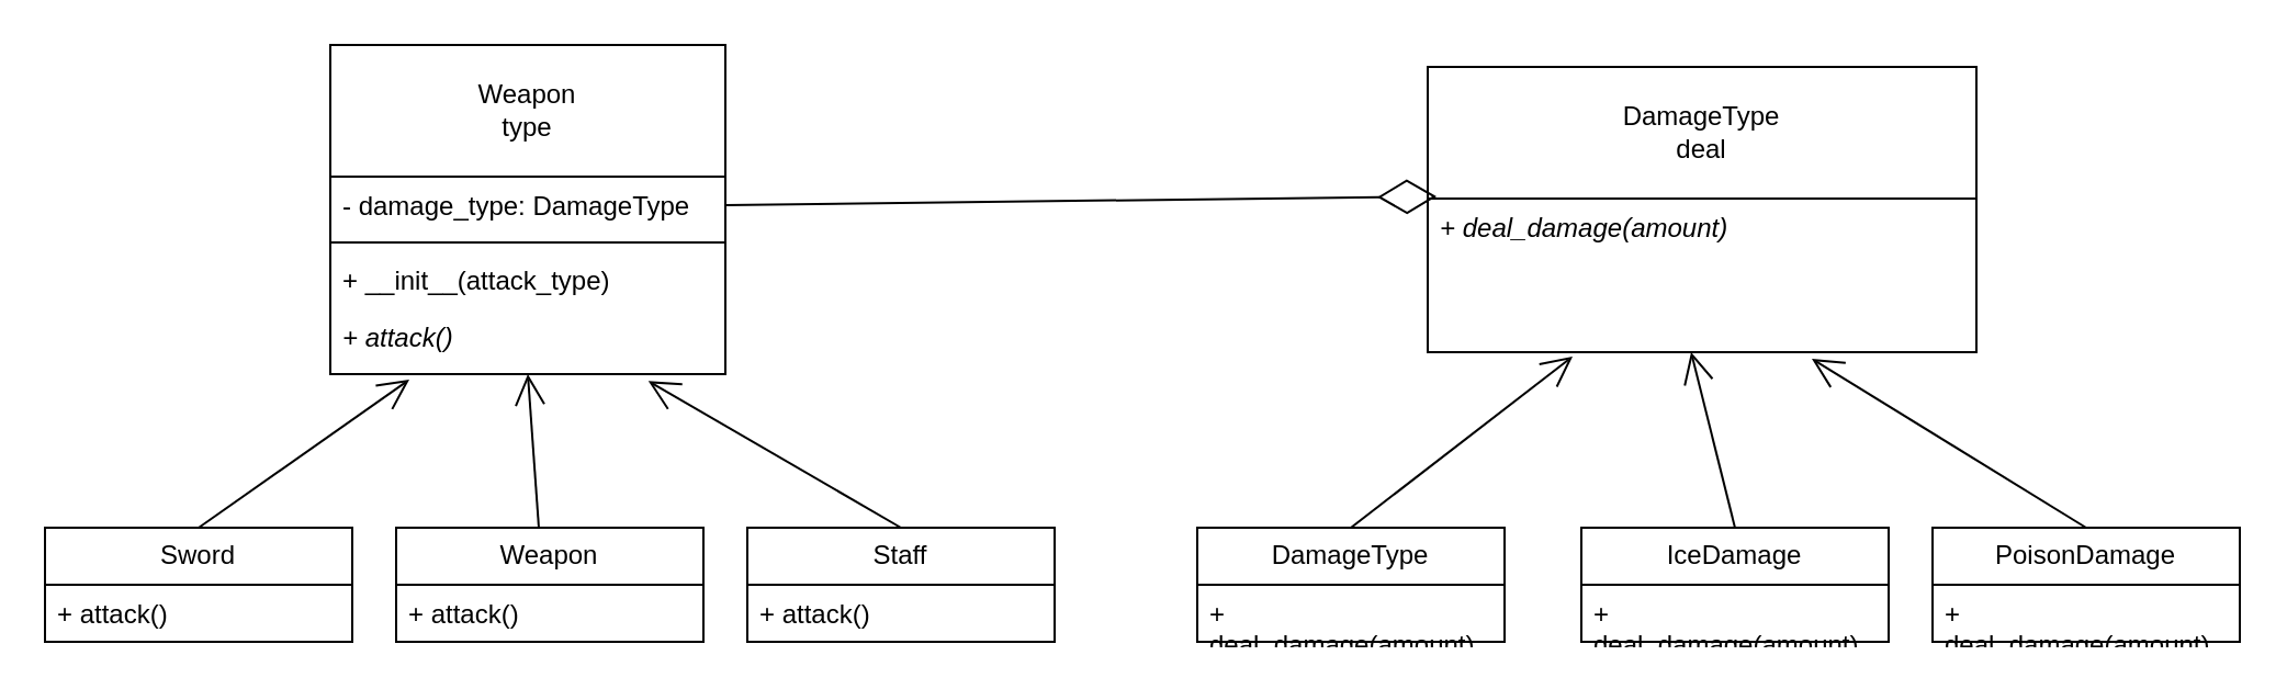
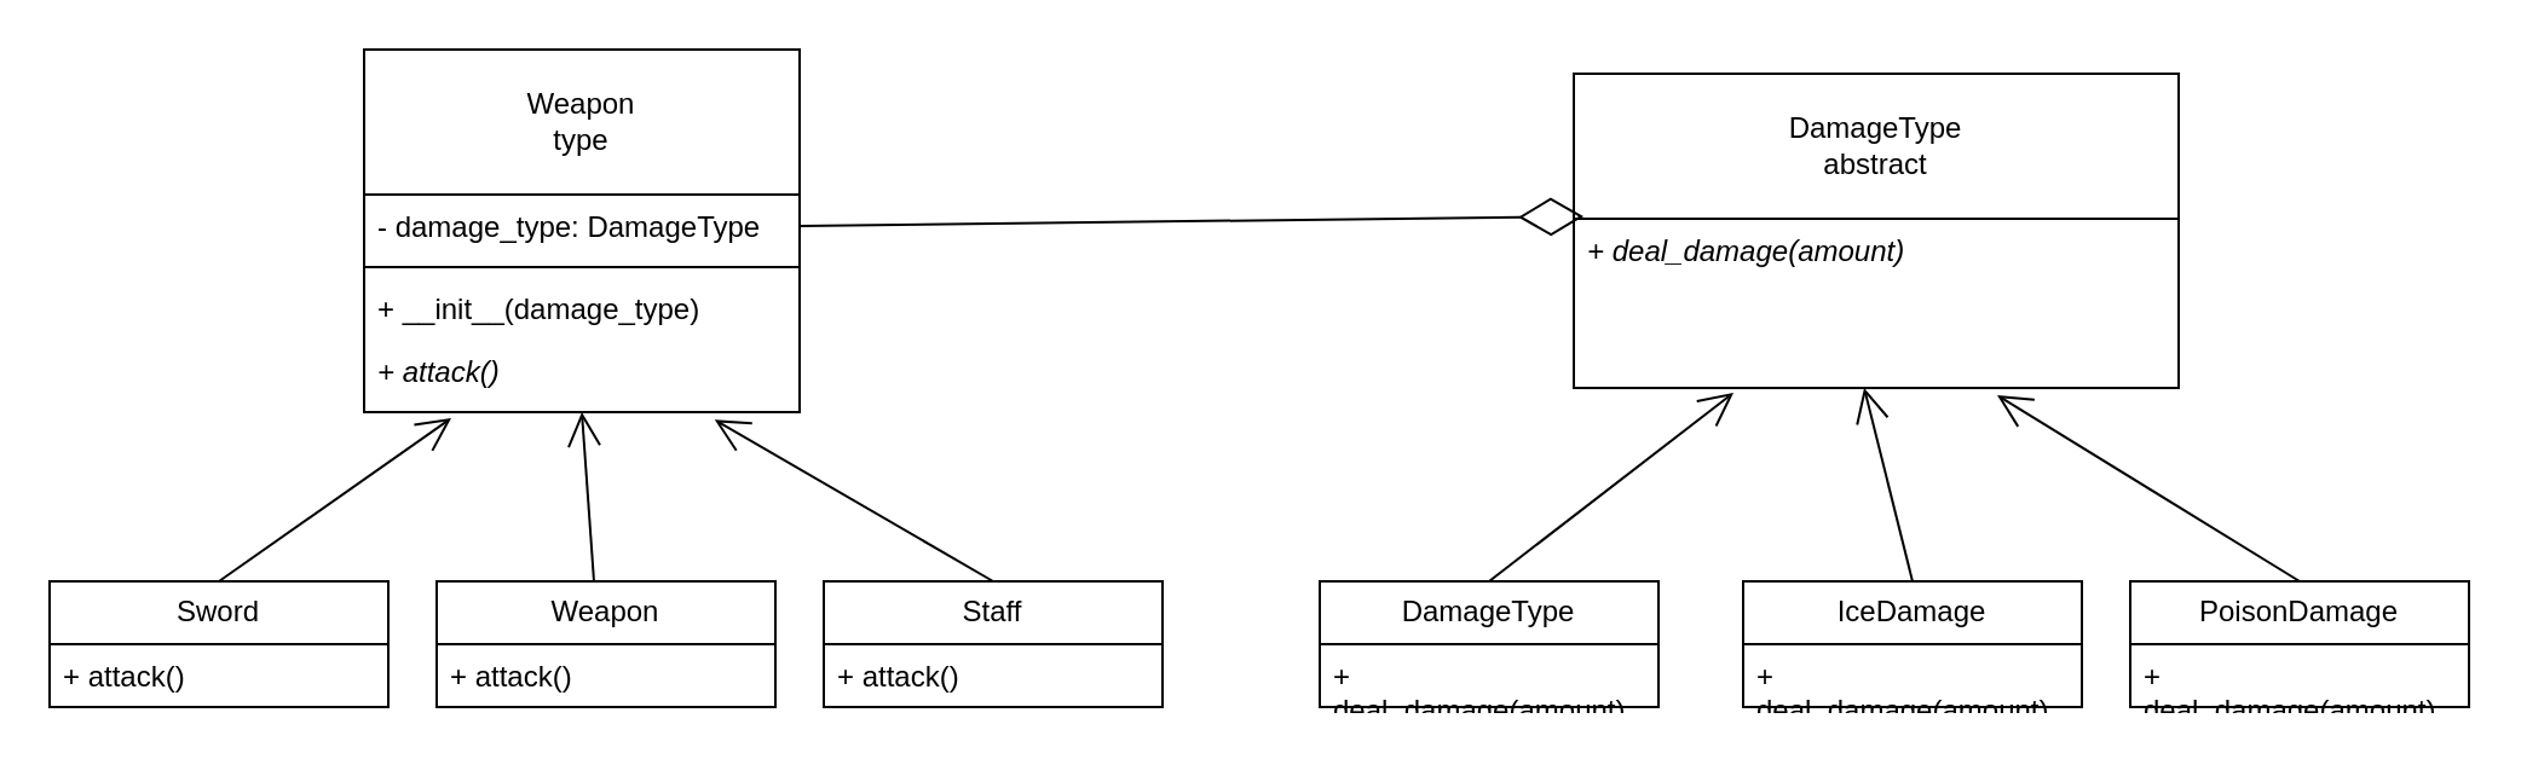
- <mxCell id="13" value="&lt;div&gt;DamageType&lt;/div&gt;&lt;div&gt;deal&lt;/div&gt;" style="swimlane;fontStyle=0;childLayout=stackLayout;horizontal=1;startSize=60;fillColor=none;horizontalStack=0;resizeParent=1;resizeParentMax=0;resizeLast=0;collapsible=1;marginBottom=0;whiteSpace=wrap;html=1;" parent="1" vertex="1"><mxGeometry x="650" y="30" width="250" height="130" as="geometry" /></mxCell>
+ <mxCell id="13" value="&lt;div&gt;DamageType&lt;/div&gt;&lt;div&gt;abstract&lt;/div&gt;" style="swimlane;fontStyle=0;childLayout=stackLayout;horizontal=1;startSize=60;fillColor=none;horizontalStack=0;resizeParent=1;resizeParentMax=0;resizeLast=0;collapsible=1;marginBottom=0;whiteSpace=wrap;html=1;" parent="1" vertex="1"><mxGeometry x="650" y="30" width="250" height="130" as="geometry" /></mxCell>
- <mxCell id="11" value="+ __init__(attack_type)" style="text;strokeColor=none;fillColor=none;align=left;verticalAlign=top;spacingLeft=4;spacingRight=4;overflow=hidden;rotatable=0;points=[[0,0.5],[1,0.5]];portConstraint=eastwest;whiteSpace=wrap;html=1;" parent="8" vertex="1"><mxGeometry y="94" width="180" height="26" as="geometry" /></mxCell>
+ <mxCell id="11" value="+ __init__(damage_type)" style="text;strokeColor=none;fillColor=none;align=left;verticalAlign=top;spacingLeft=4;spacingRight=4;overflow=hidden;rotatable=0;points=[[0,0.5],[1,0.5]];portConstraint=eastwest;whiteSpace=wrap;html=1;" parent="8" vertex="1"><mxGeometry y="94" width="180" height="26" as="geometry" /></mxCell>
